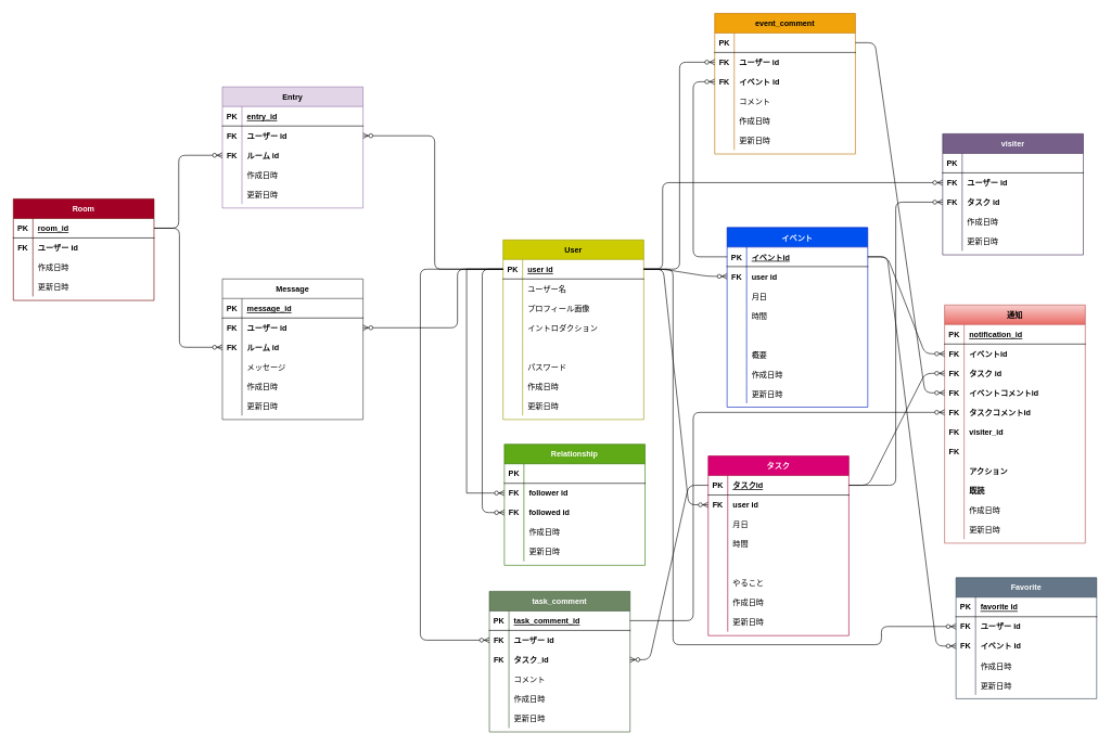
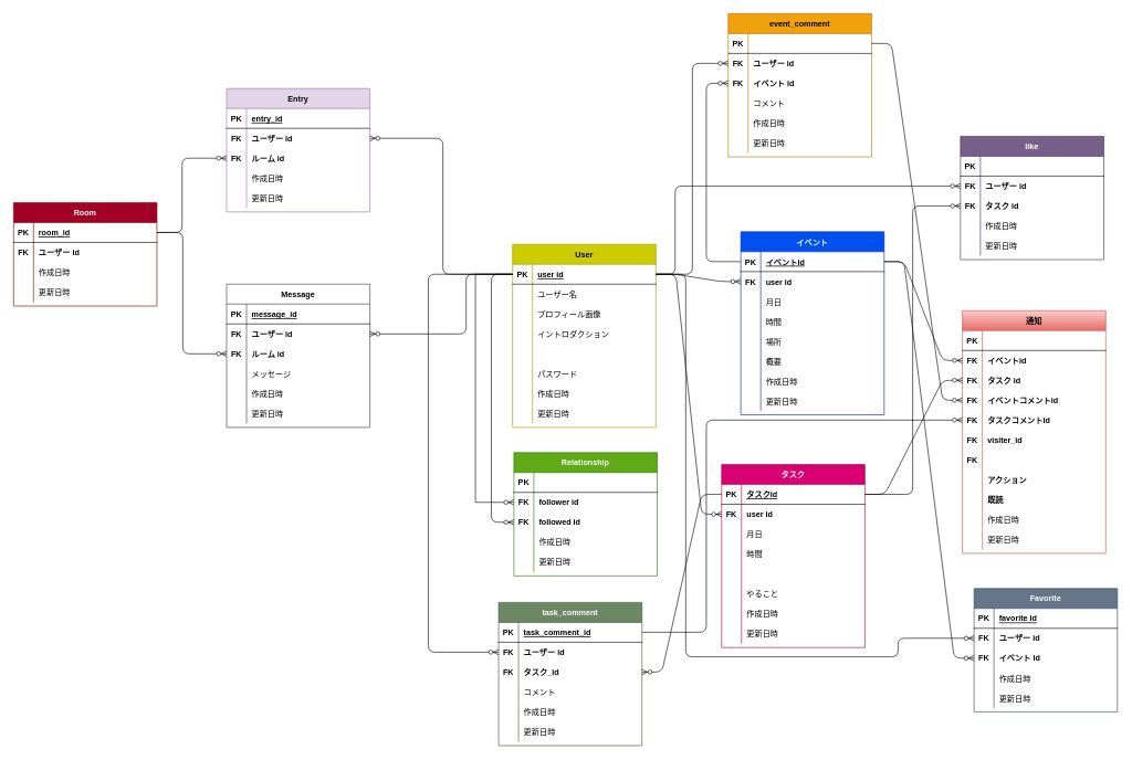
- <mxCell id="130" value="visiter" style="shape=table;startSize=30;container=1;collapsible=1;childLayout=tableLayout;fixedRows=1;rowLines=0;fontStyle=1;align=center;resizeLast=1;fillColor=#76608a;strokeColor=#432D57;fontColor=#ffffff;" parent="1" vertex="1"><mxGeometry x="1447" y="205" width="216" height="186" as="geometry"><mxRectangle x="66.01" y="327" width="57" height="30" as="alternateBounds" /></mxGeometry></mxCell>
+ <mxCell id="130" value="like" style="shape=table;startSize=30;container=1;collapsible=1;childLayout=tableLayout;fixedRows=1;rowLines=0;fontStyle=1;align=center;resizeLast=1;fillColor=#76608a;strokeColor=#432D57;fontColor=#ffffff;" parent="1" vertex="1"><mxGeometry x="1447" y="205" width="216" height="186" as="geometry"><mxRectangle x="66.01" y="327" width="57" height="30" as="alternateBounds" /></mxGeometry></mxCell>
- <mxCell id="169" value="notification_id" style="shape=partialRectangle;connectable=0;fillColor=none;top=0;left=0;bottom=0;right=0;align=left;spacingLeft=6;fontStyle=5;overflow=hidden;fontColor=#000000;" parent="167" vertex="1"><mxGeometry x="30" width="186" height="30" as="geometry" /></mxCell>
+ <mxCell id="41" value="場所" style="shape=partialRectangle;connectable=0;fillColor=none;top=0;left=0;bottom=0;right=0;align=left;spacingLeft=6;overflow=hidden;fontColor=#000000;strokeColor=#999900;" parent="39" vertex="1"><mxGeometry x="30" width="186" height="30" as="geometry" /></mxCell>
